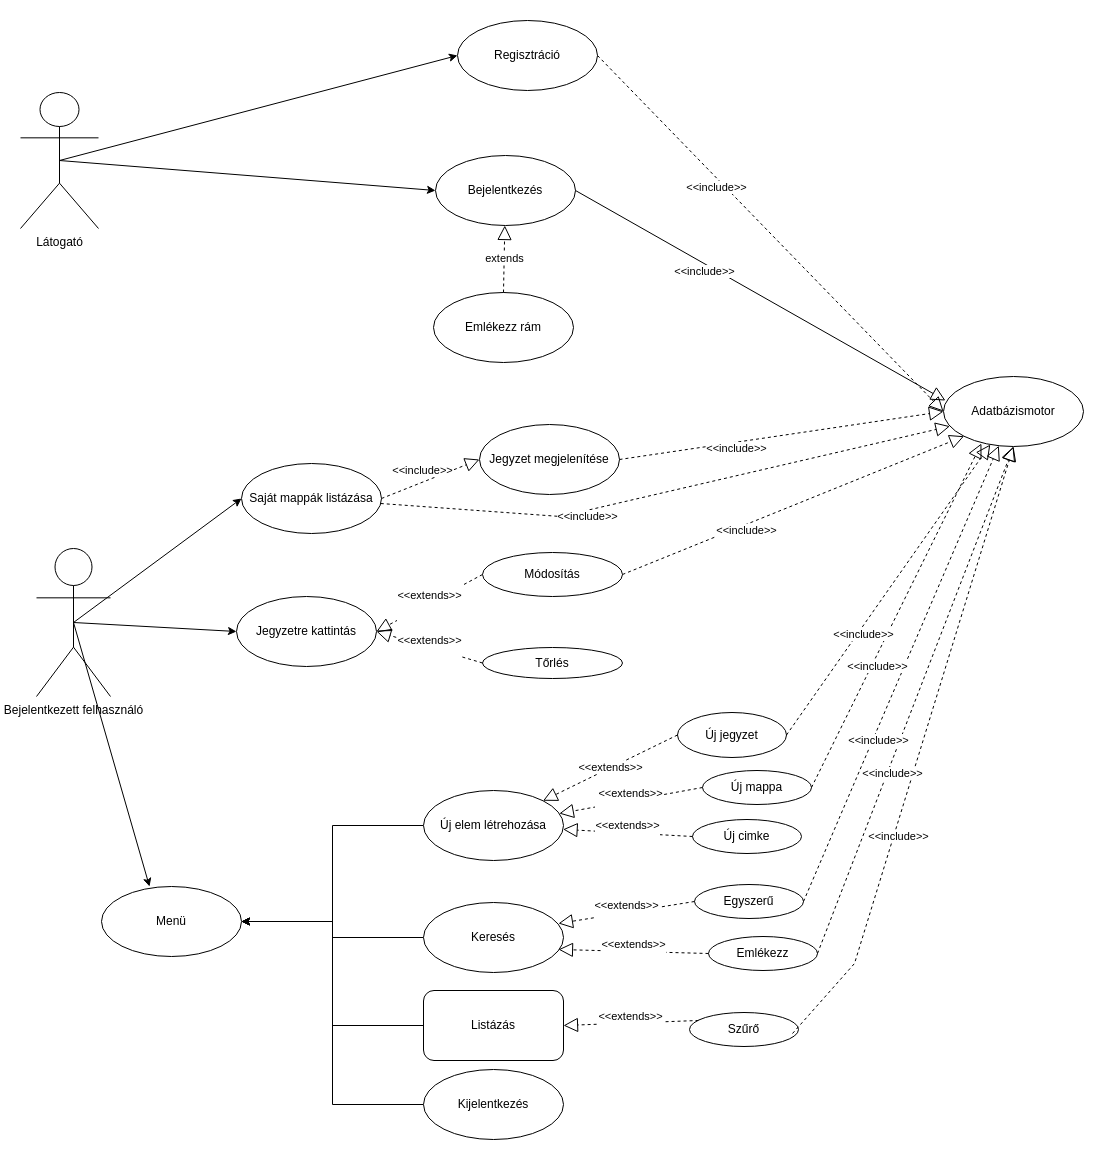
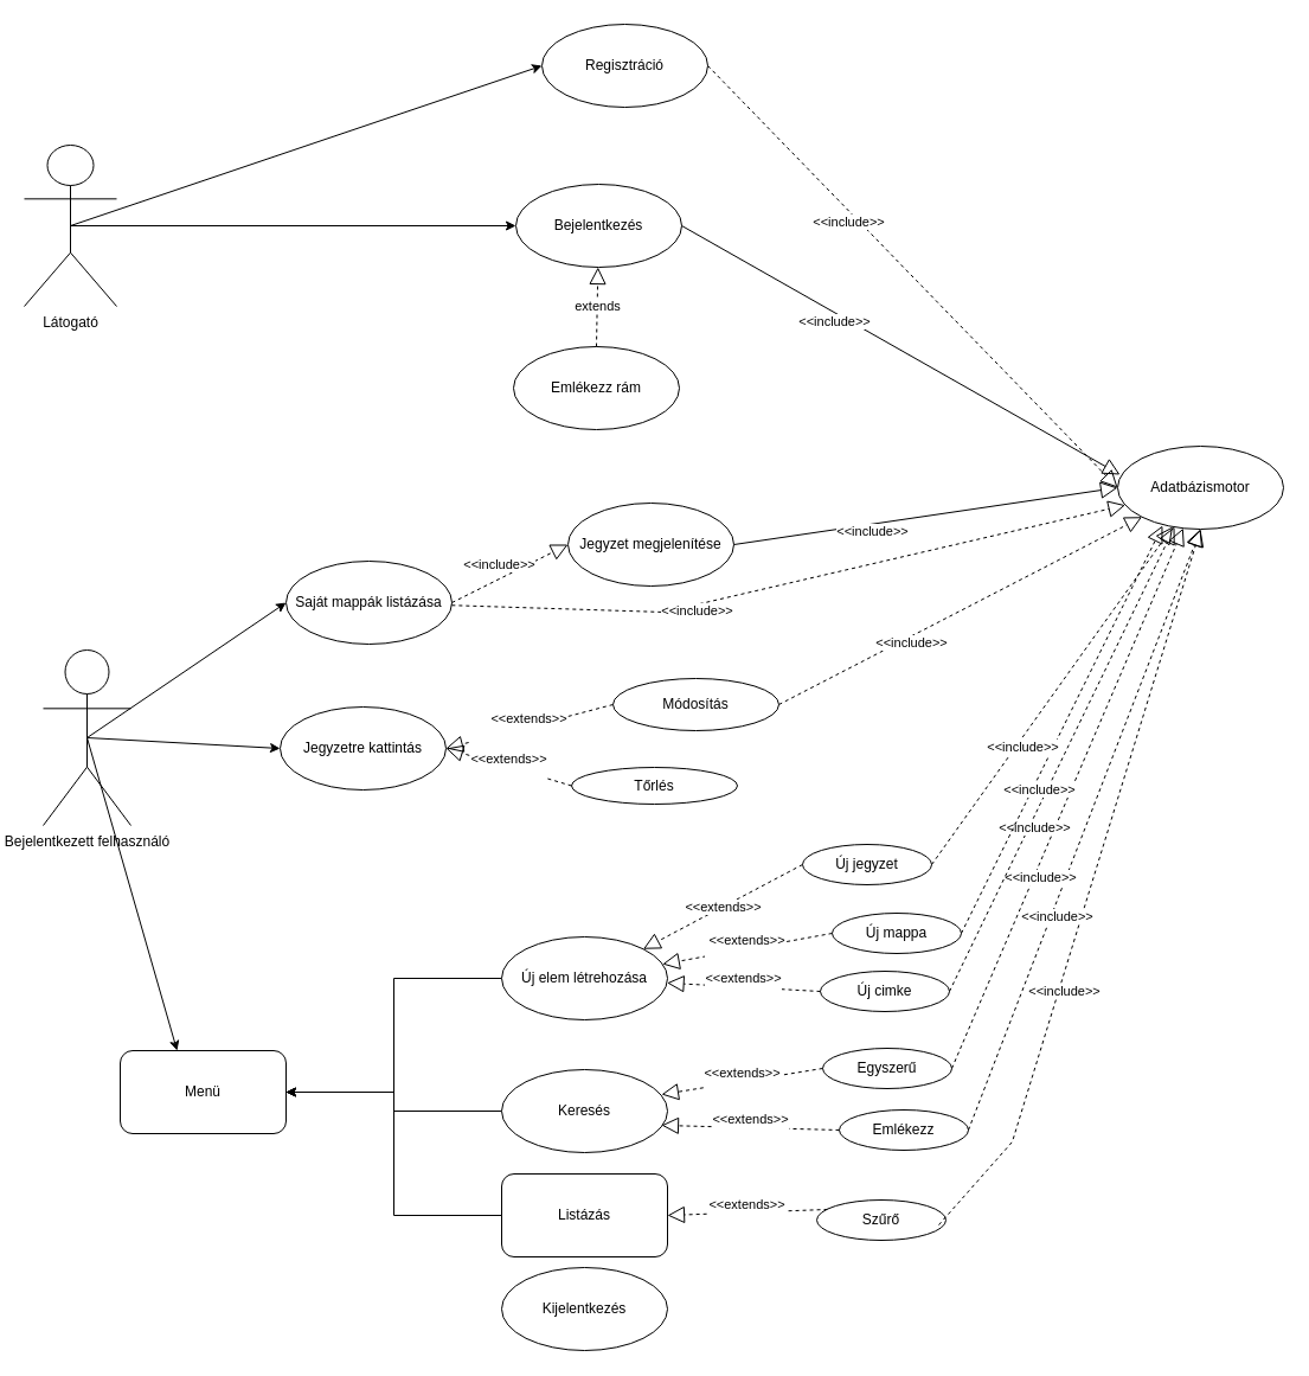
- <mxCell id="2" value="Látogató" style="shape=umlActor;verticalLabelPosition=bottom;verticalAlign=top;html=1;" vertex="1" parent="1"><mxGeometry x="20" y="92" width="78" height="136" as="geometry" /></mxCell>
+ <mxCell id="2" value="Látogató" style="shape=umlActor;verticalLabelPosition=bottom;verticalAlign=top;html=1;" vertex="1" parent="1"><mxGeometry x="20" y="122" width="78" height="136" as="geometry" /></mxCell>
- <mxCell id="44" value="&amp;lt;&amp;lt;include&amp;gt;&amp;gt;" style="endArrow=block;dashed=1;endFill=0;endSize=12;html=1;rounded=0;exitX=1;exitY=0.5;exitDx=0;exitDy=0;entryX=0;entryY=0.5;entryDx=0;entryDy=0;" edge="1" parent="1" source="10" target="41"><mxGeometry x="-0.282" y="-6" width="160" relative="1" as="geometry"><mxPoint x="638" y="361" as="sourcePoint" /><mxPoint x="920" y="725" as="targetPoint" /><mxPoint x="-1" as="offset" /></mxGeometry></mxCell>
+ <mxCell id="44" value="&amp;lt;&amp;lt;include&amp;gt;&amp;gt;" style="endArrow=block;dashed=0;endFill=0;endSize=12;html=1;rounded=0;exitX=1;exitY=0.5;exitDx=0;exitDy=0;entryX=0;entryY=0.5;entryDx=0;entryDy=0;" edge="1" parent="1" source="10" target="41"><mxGeometry x="-0.282" y="-6" width="160" relative="1" as="geometry"><mxPoint x="638" y="361" as="sourcePoint" /><mxPoint x="920" y="725" as="targetPoint" /><mxPoint x="-1" as="offset" /></mxGeometry></mxCell>
- <mxCell id="9" value="Saját mappák listázása" style="ellipse;whiteSpace=wrap;html=1;" vertex="1" parent="1"><mxGeometry x="241" y="463" width="140" height="70" as="geometry" /></mxCell>
+ <mxCell id="9" value="Saját mappák listázása" style="ellipse;whiteSpace=wrap;html=1;" vertex="1" parent="1"><mxGeometry x="241" y="473" width="140" height="70" as="geometry" /></mxCell>
+ <mxCell id="50" value="&amp;lt;&amp;lt;include&amp;gt;&amp;gt;" style="endArrow=block;dashed=1;endFill=0;endSize=12;html=1;rounded=0;exitX=1;exitY=0.5;exitDx=0;exitDy=0;entryX=0.343;entryY=0.971;entryDx=0;entryDy=0;entryPerimeter=0;" edge="1" parent="1" source="28" target="41"><mxGeometry x="-0.282" y="-6" width="160" relative="1" as="geometry"><mxPoint x="813" y="911" as="sourcePoint" /><mxPoint x="948.518" y="463.605" as="targetPoint" /><mxPoint x="-1" as="offset" /></mxGeometry></mxCell>
- <mxCell id="12" value="Módosítás" style="ellipse;whiteSpace=wrap;html=1;" vertex="1" parent="1"><mxGeometry x="482" y="552" width="140" height="44" as="geometry" /></mxCell>
+ <mxCell id="12" value="Módosítás" style="ellipse;whiteSpace=wrap;html=1;" vertex="1" parent="1"><mxGeometry x="517" y="572" width="140" height="44" as="geometry" /></mxCell>
- <mxCell id="26" value="Új jegyzet" style="ellipse;whiteSpace=wrap;html=1;" vertex="1" parent="1"><mxGeometry x="677" y="712" width="109" height="45" as="geometry" /></mxCell>
+ <mxCell id="26" value="Új jegyzet" style="ellipse;whiteSpace=wrap;html=1;" vertex="1" parent="1"><mxGeometry x="677" y="712" width="109" height="34" as="geometry" /></mxCell>
- <mxCell id="16" value="Menü" style="ellipse;whiteSpace=wrap;html=1;" vertex="1" parent="1"><mxGeometry x="101" y="886" width="140" height="70" as="geometry" /></mxCell>
+ <mxCell id="16" value="Menü" style="whiteSpace=wrap;html=1;rounded=1;" vertex="1" parent="1"><mxGeometry x="101" y="886" width="140" height="70" as="geometry" /></mxCell>
- <mxCell id="24" style="edgeStyle=orthogonalEdgeStyle;rounded=0;orthogonalLoop=1;jettySize=auto;html=1;exitX=0;exitY=0.5;exitDx=0;exitDy=0;entryX=1;entryY=0.5;entryDx=0;entryDy=0;" edge="1" parent="1" source="25" target="16"><mxGeometry relative="1" as="geometry" /></mxCell>
